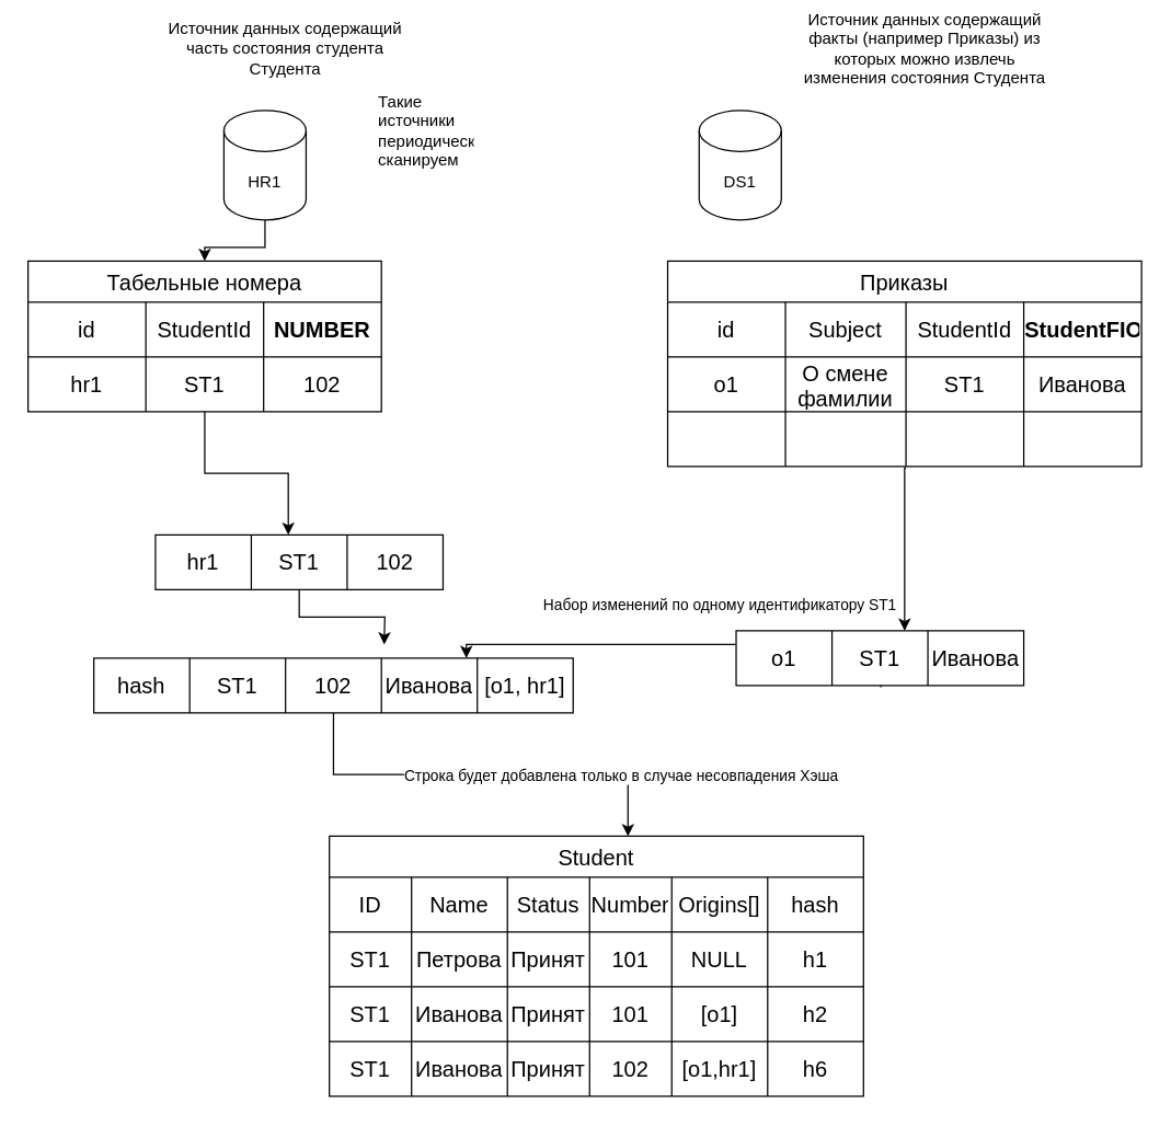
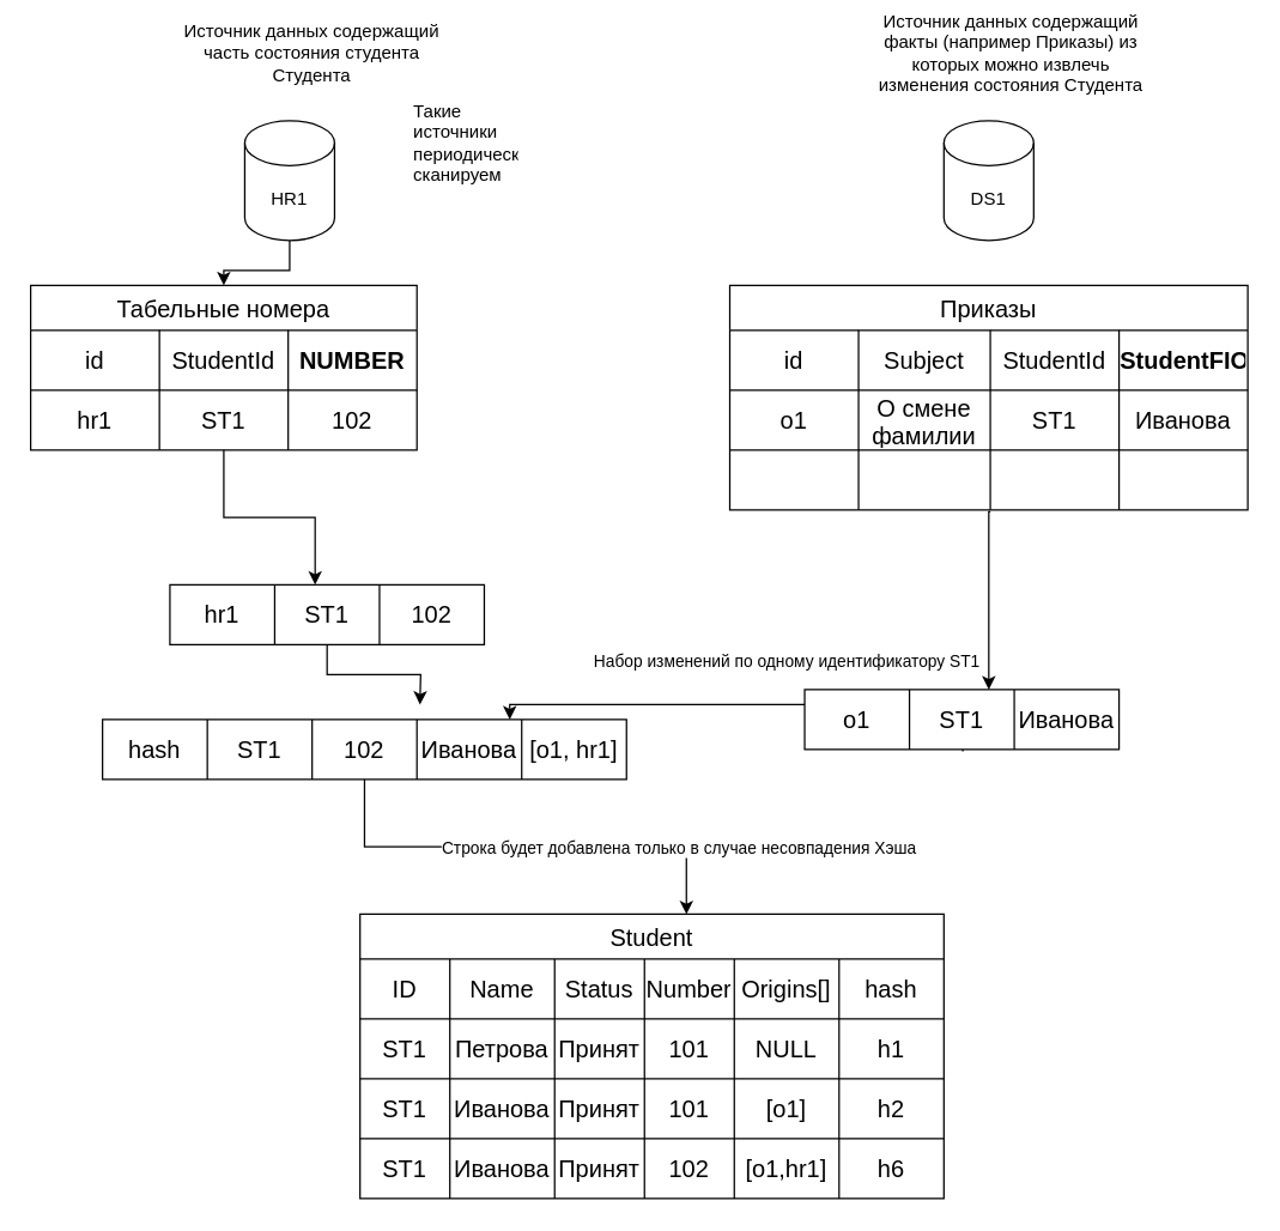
- <mxCell id="47" value="DS1" style="shape=cylinder3;whiteSpace=wrap;html=1;boundedLbl=1;backgroundOutline=1;size=15;" vertex="1" parent="1"><mxGeometry x="510" y="80" width="60" height="80" as="geometry" /></mxCell>
+ <mxCell id="47" value="DS1" style="shape=cylinder3;whiteSpace=wrap;html=1;boundedLbl=1;backgroundOutline=1;size=15;" vertex="1" parent="1"><mxGeometry x="630" y="80" width="60" height="80" as="geometry" /></mxCell>
